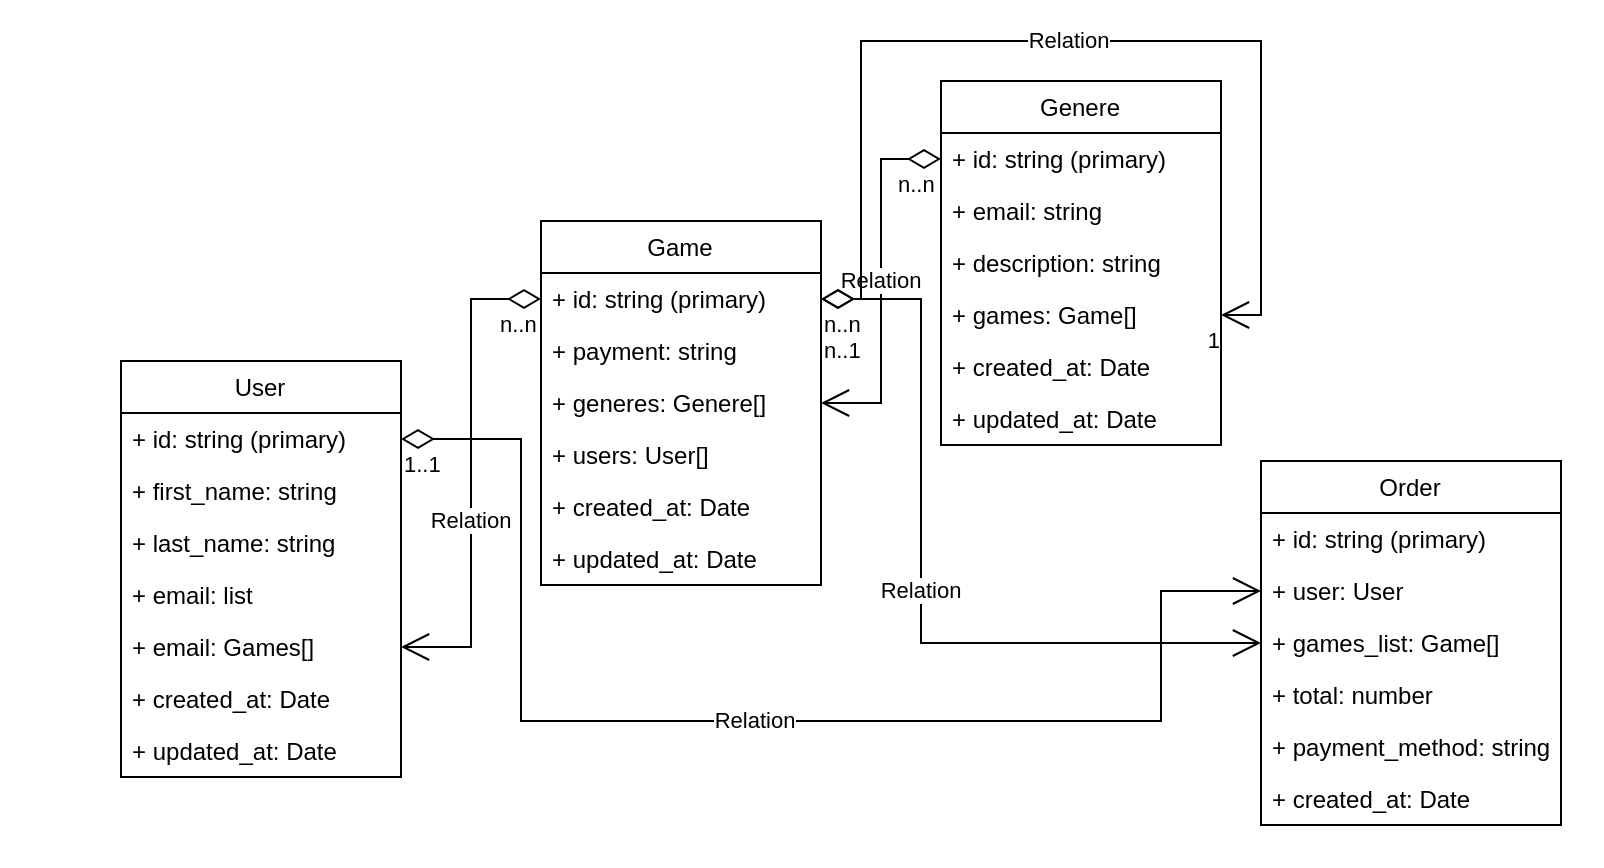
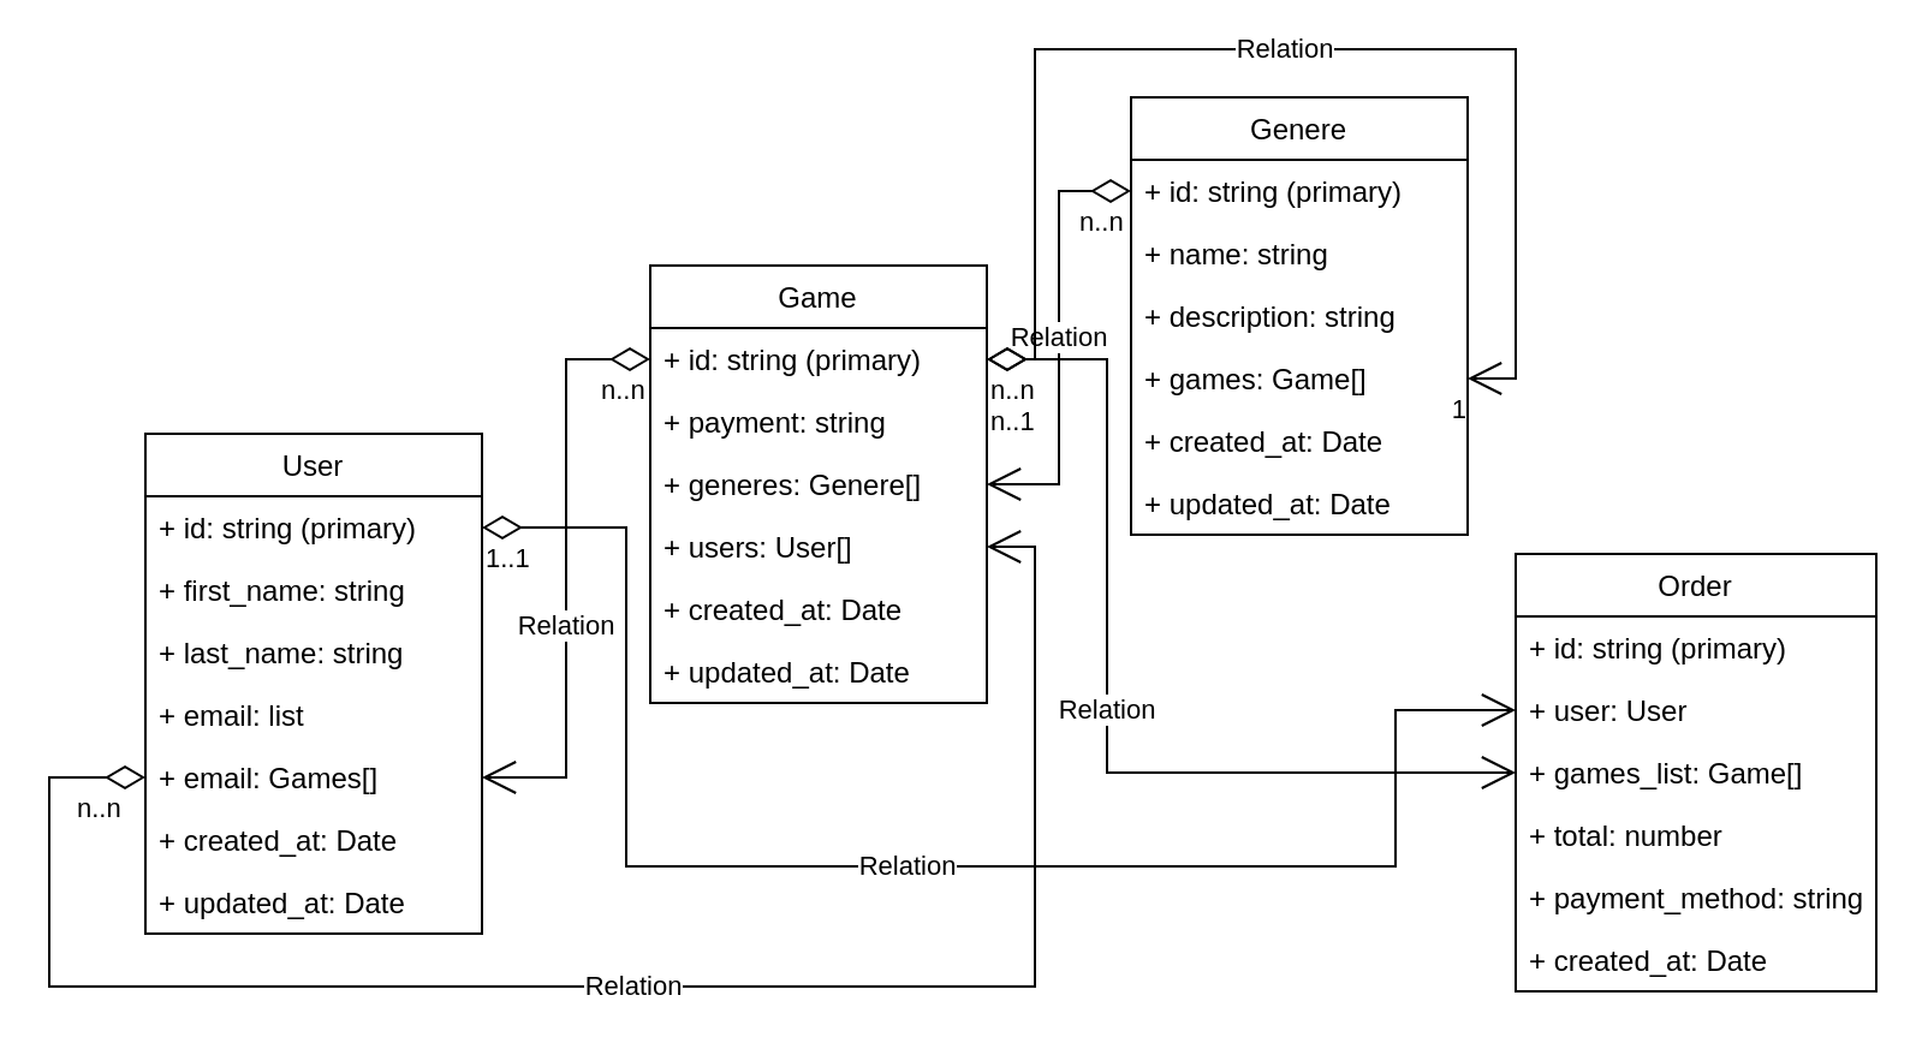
- <mxCell id="19" value="+ email: string" style="text;strokeColor=none;fillColor=none;align=left;verticalAlign=top;spacingLeft=4;spacingRight=4;overflow=hidden;rotatable=0;points=[[0,0.5],[1,0.5]];portConstraint=eastwest;" vertex="1" parent="17"><mxGeometry y="52" width="140" height="26" as="geometry" /></mxCell>
+ <mxCell id="19" value="+ name: string" style="text;strokeColor=none;fillColor=none;align=left;verticalAlign=top;spacingLeft=4;spacingRight=4;overflow=hidden;rotatable=0;points=[[0,0.5],[1,0.5]];portConstraint=eastwest;" vertex="1" parent="17"><mxGeometry y="52" width="140" height="26" as="geometry" /></mxCell>
+ <mxCell id="33" value="Relation" style="endArrow=open;html=1;endSize=12;startArrow=diamondThin;startSize=14;startFill=0;edgeStyle=orthogonalEdgeStyle;rounded=0;entryX=1;entryY=0.5;entryDx=0;entryDy=0;exitX=0;exitY=0.5;exitDx=0;exitDy=0;" edge="1" parent="1" source="7" target="14"><mxGeometry relative="1" as="geometry"><mxPoint x="20" y="280" as="sourcePoint" /><mxPoint x="440" y="270" as="targetPoint" /><Array as="points"><mxPoint x="20" y="323" /><mxPoint x="20" y="410" /><mxPoint x="430" y="410" /><mxPoint x="430" y="227" /></Array></mxGeometry></mxCell>
+ <mxCell id="34" value="n..n" style="edgeLabel;resizable=0;html=1;align=left;verticalAlign=top;" connectable="0" vertex="1" parent="33"><mxGeometry x="-1" relative="1" as="geometry"><mxPoint x="-30" as="offset" /></mxGeometry></mxCell>
